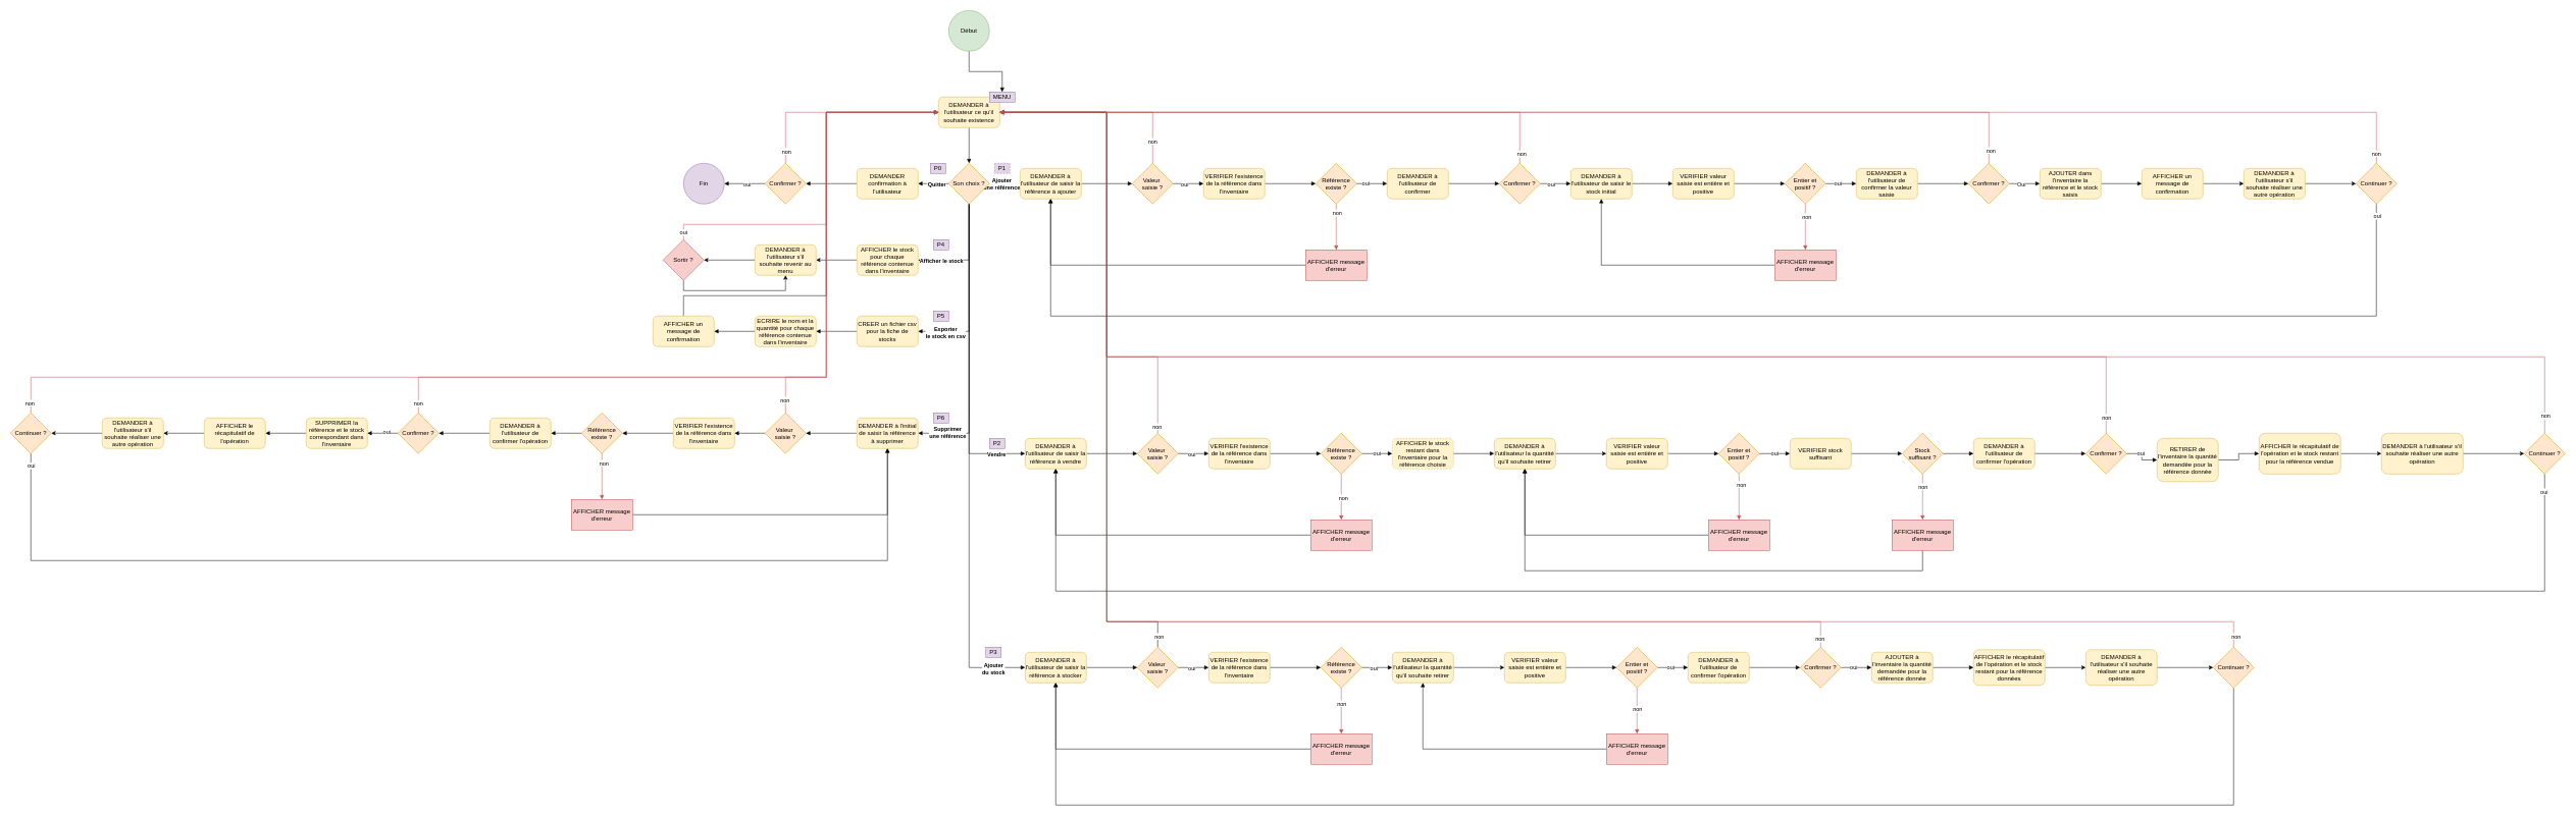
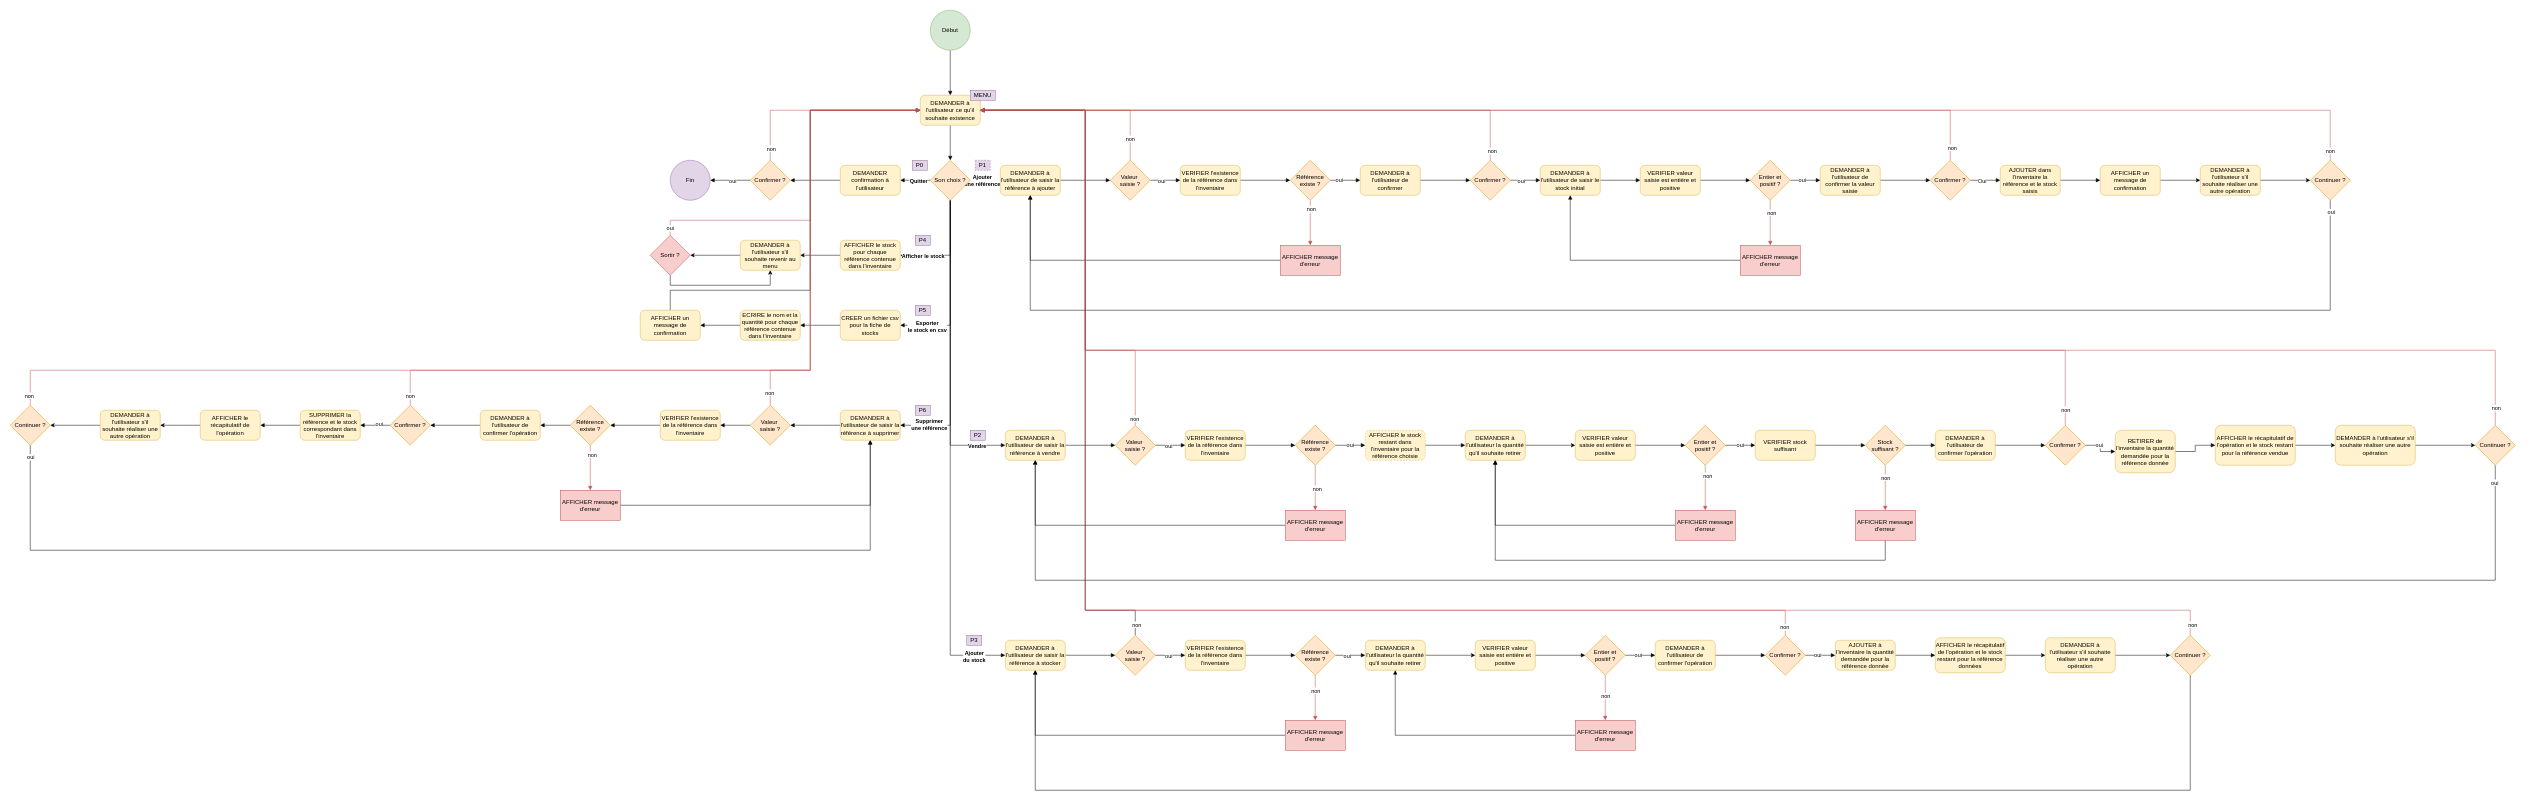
- <mxCell id="4" value="" style="edgeStyle=orthogonalEdgeStyle;rounded=0;orthogonalLoop=1;jettySize=auto;html=1;endArrow=block;endFill=1;" parent="1" source="5" target="198" edge="1"><mxGeometry relative="1" as="geometry" /></mxCell>
+ <mxCell id="4" value="" style="edgeStyle=orthogonalEdgeStyle;rounded=0;orthogonalLoop=1;jettySize=auto;html=1;endArrow=block;endFill=1;" parent="1" source="5" target="7" edge="1"><mxGeometry relative="1" as="geometry" /></mxCell>
- <mxCell id="167" value="DEMANDER à l'initial de saisir la référence à supprimer" style="whiteSpace=wrap;html=1;fillColor=#fff2cc;strokeColor=#d6b656;rounded=1;" parent="1" vertex="1"><mxGeometry x="1680" y="820" width="120" height="60" as="geometry" /></mxCell>
+ <mxCell id="167" value="DEMANDER à l'utilisateur de saisir la référence à supprimer" style="whiteSpace=wrap;html=1;fillColor=#fff2cc;strokeColor=#d6b656;rounded=1;" parent="1" vertex="1"><mxGeometry x="1680" y="820" width="120" height="60" as="geometry" /></mxCell>
